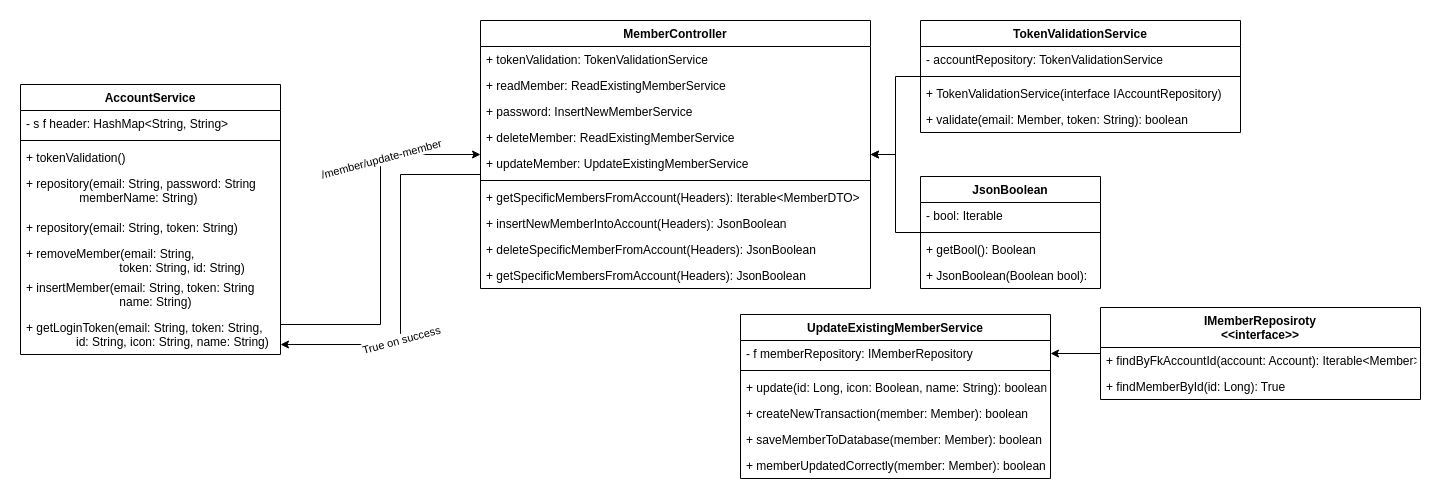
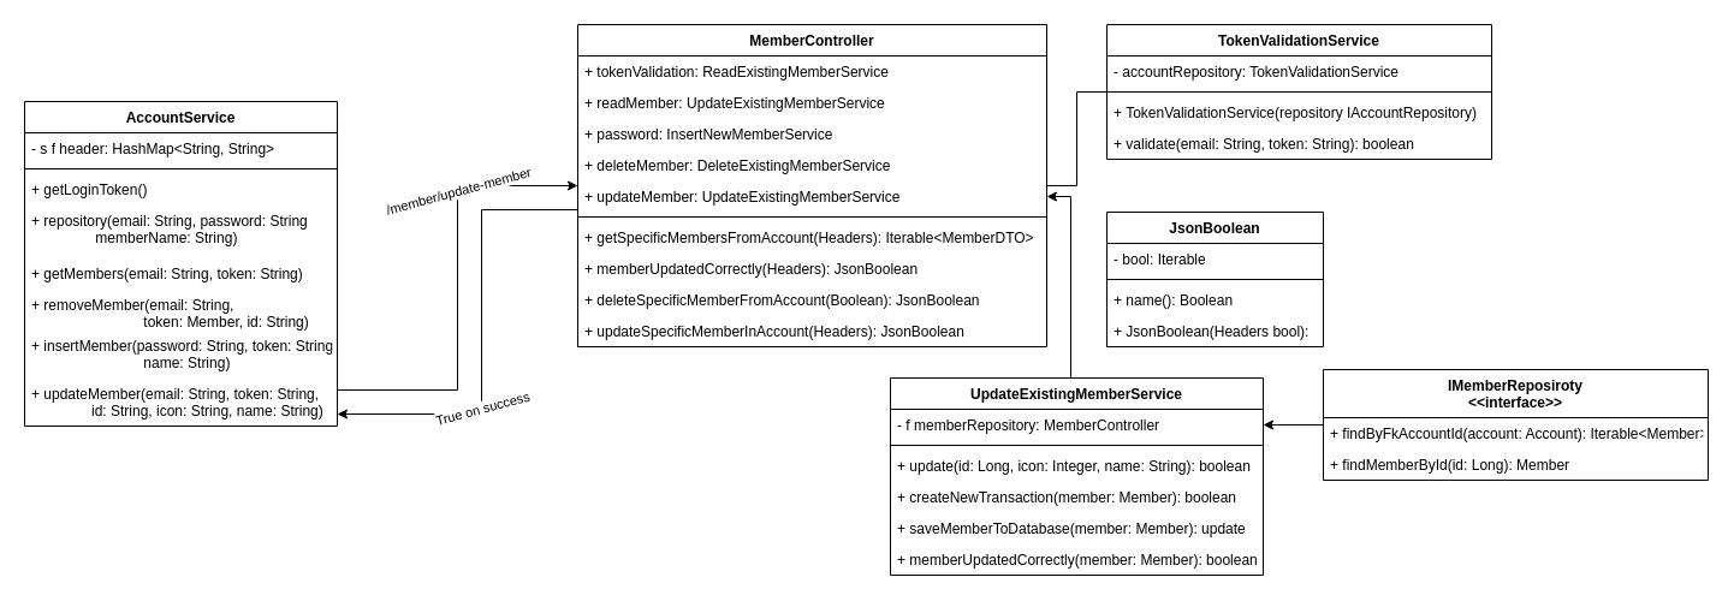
- <mxCell id="12" value="+ tokenValidation: TokenValidationService " style="text;strokeColor=none;fillColor=none;align=left;verticalAlign=top;spacingLeft=4;spacingRight=4;overflow=hidden;rotatable=0;points=[[0,0.5],[1,0.5]];portConstraint=eastwest;" vertex="1" parent="11"><mxGeometry y="26" width="390" height="26" as="geometry" /></mxCell>
+ <mxCell id="12" value="+ tokenValidation: ReadExistingMemberService " style="text;strokeColor=none;fillColor=none;align=left;verticalAlign=top;spacingLeft=4;spacingRight=4;overflow=hidden;rotatable=0;points=[[0,0.5],[1,0.5]];portConstraint=eastwest;" vertex="1" parent="11"><mxGeometry y="26" width="390" height="26" as="geometry" /></mxCell>
- <mxCell id="13" value="+ readMember: ReadExistingMemberService " style="text;strokeColor=none;fillColor=none;align=left;verticalAlign=top;spacingLeft=4;spacingRight=4;overflow=hidden;rotatable=0;points=[[0,0.5],[1,0.5]];portConstraint=eastwest;" vertex="1" parent="11"><mxGeometry y="52" width="390" height="26" as="geometry" /></mxCell>
+ <mxCell id="13" value="+ readMember: UpdateExistingMemberService " style="text;strokeColor=none;fillColor=none;align=left;verticalAlign=top;spacingLeft=4;spacingRight=4;overflow=hidden;rotatable=0;points=[[0,0.5],[1,0.5]];portConstraint=eastwest;" vertex="1" parent="11"><mxGeometry y="52" width="390" height="26" as="geometry" /></mxCell>
- <mxCell id="42" value="+ TokenValidationService(interface IAccountRepository)" style="text;strokeColor=none;fillColor=none;align=left;verticalAlign=top;spacingLeft=4;spacingRight=4;overflow=hidden;rotatable=0;points=[[0,0.5],[1,0.5]];portConstraint=eastwest;" vertex="1" parent="39"><mxGeometry y="60" width="320" height="26" as="geometry" /></mxCell>
+ <mxCell id="42" value="+ TokenValidationService(repository IAccountRepository)" style="text;strokeColor=none;fillColor=none;align=left;verticalAlign=top;spacingLeft=4;spacingRight=4;overflow=hidden;rotatable=0;points=[[0,0.5],[1,0.5]];portConstraint=eastwest;" vertex="1" parent="39"><mxGeometry y="60" width="320" height="26" as="geometry" /></mxCell>
- <mxCell id="43" value="+ validate(email: Member, token: String): boolean" style="text;strokeColor=none;fillColor=none;align=left;verticalAlign=top;spacingLeft=4;spacingRight=4;overflow=hidden;rotatable=0;points=[[0,0.5],[1,0.5]];portConstraint=eastwest;" vertex="1" parent="39"><mxGeometry y="86" width="320" height="26" as="geometry" /></mxCell>
+ <mxCell id="43" value="+ validate(email: String, token: String): boolean" style="text;strokeColor=none;fillColor=none;align=left;verticalAlign=top;spacingLeft=4;spacingRight=4;overflow=hidden;rotatable=0;points=[[0,0.5],[1,0.5]];portConstraint=eastwest;" vertex="1" parent="39"><mxGeometry y="86" width="320" height="26" as="geometry" /></mxCell>
- <mxCell id="15" value="+ deleteMember: ReadExistingMemberService " style="text;strokeColor=none;fillColor=none;align=left;verticalAlign=top;spacingLeft=4;spacingRight=4;overflow=hidden;rotatable=0;points=[[0,0.5],[1,0.5]];portConstraint=eastwest;" vertex="1" parent="11"><mxGeometry y="104" width="390" height="26" as="geometry" /></mxCell>
+ <mxCell id="15" value="+ deleteMember: DeleteExistingMemberService " style="text;strokeColor=none;fillColor=none;align=left;verticalAlign=top;spacingLeft=4;spacingRight=4;overflow=hidden;rotatable=0;points=[[0,0.5],[1,0.5]];portConstraint=eastwest;" vertex="1" parent="11"><mxGeometry y="104" width="390" height="26" as="geometry" /></mxCell>
- <mxCell id="38" style="edgeStyle=orthogonalEdgeStyle;rounded=0;orthogonalLoop=1;jettySize=auto;html=1;" edge="1" parent="1" source="39" target="11"><mxGeometry relative="1" as="geometry" /></mxCell>
+ <mxCell id="38" style="edgeStyle=orthogonalEdgeStyle;rounded=0;orthogonalLoop=1;jettySize=auto;html=1;endArrow=none;" edge="1" parent="1" source="39" target="11"><mxGeometry relative="1" as="geometry" /></mxCell>
- <mxCell id="5" value="+ tokenValidation()" style="text;strokeColor=none;fillColor=none;align=left;verticalAlign=top;spacingLeft=4;spacingRight=4;overflow=hidden;rotatable=0;points=[[0,0.5],[1,0.5]];portConstraint=eastwest;" vertex="1" parent="2"><mxGeometry y="60" width="260" height="26" as="geometry" /></mxCell>
+ <mxCell id="5" value="+ getLoginToken()" style="text;strokeColor=none;fillColor=none;align=left;verticalAlign=top;spacingLeft=4;spacingRight=4;overflow=hidden;rotatable=0;points=[[0,0.5],[1,0.5]];portConstraint=eastwest;" vertex="1" parent="2"><mxGeometry y="60" width="260" height="26" as="geometry" /></mxCell>
- <mxCell id="24" style="edgeStyle=orthogonalEdgeStyle;rounded=0;orthogonalLoop=1;jettySize=auto;html=1;" edge="1" parent="1" source="25" target="11"><mxGeometry relative="1" as="geometry" /></mxCell>
- <mxCell id="19" value="+ insertNewMemberIntoAccount(Headers): JsonBoolean" style="text;strokeColor=none;fillColor=none;align=left;verticalAlign=top;spacingLeft=4;spacingRight=4;overflow=hidden;rotatable=0;points=[[0,0.5],[1,0.5]];portConstraint=eastwest;" vertex="1" parent="11"><mxGeometry y="190" width="390" height="26" as="geometry" /></mxCell>
+ <mxCell id="19" value="+ memberUpdatedCorrectly(Headers): JsonBoolean" style="text;strokeColor=none;fillColor=none;align=left;verticalAlign=top;spacingLeft=4;spacingRight=4;overflow=hidden;rotatable=0;points=[[0,0.5],[1,0.5]];portConstraint=eastwest;" vertex="1" parent="11"><mxGeometry y="190" width="390" height="26" as="geometry" /></mxCell>
- <mxCell id="7" value="+ repository(email: String, token: String)" style="text;strokeColor=none;fillColor=none;align=left;verticalAlign=top;spacingLeft=4;spacingRight=4;overflow=hidden;rotatable=0;points=[[0,0.5],[1,0.5]];portConstraint=eastwest;" vertex="1" parent="2"><mxGeometry y="130" width="260" height="26" as="geometry" /></mxCell>
+ <mxCell id="7" value="+ getMembers(email: String, token: String)" style="text;strokeColor=none;fillColor=none;align=left;verticalAlign=top;spacingLeft=4;spacingRight=4;overflow=hidden;rotatable=0;points=[[0,0.5],[1,0.5]];portConstraint=eastwest;" vertex="1" parent="2"><mxGeometry y="130" width="260" height="26" as="geometry" /></mxCell>
+ <mxCell id="30" style="edgeStyle=orthogonalEdgeStyle;rounded=0;orthogonalLoop=1;jettySize=auto;html=1;" edge="1" parent="1" source="31" target="16"><mxGeometry relative="1" as="geometry"><Array as="points"><mxPoint x="890" y="163" /></Array></mxGeometry></mxCell>
- <mxCell id="20" value="+ deleteSpecificMemberFromAccount(Headers): JsonBoolean" style="text;strokeColor=none;fillColor=none;align=left;verticalAlign=top;spacingLeft=4;spacingRight=4;overflow=hidden;rotatable=0;points=[[0,0.5],[1,0.5]];portConstraint=eastwest;" vertex="1" parent="11"><mxGeometry y="216" width="390" height="26" as="geometry" /></mxCell>
+ <mxCell id="20" value="+ deleteSpecificMemberFromAccount(Boolean): JsonBoolean" style="text;strokeColor=none;fillColor=none;align=left;verticalAlign=top;spacingLeft=4;spacingRight=4;overflow=hidden;rotatable=0;points=[[0,0.5],[1,0.5]];portConstraint=eastwest;" vertex="1" parent="11"><mxGeometry y="216" width="390" height="26" as="geometry" /></mxCell>
- <mxCell id="28" value="+ getBool(): Boolean" style="text;strokeColor=none;fillColor=none;align=left;verticalAlign=top;spacingLeft=4;spacingRight=4;overflow=hidden;rotatable=0;points=[[0,0.5],[1,0.5]];portConstraint=eastwest;" vertex="1" parent="25"><mxGeometry y="60" width="180" height="26" as="geometry" /></mxCell>
+ <mxCell id="28" value="+ name(): Boolean" style="text;strokeColor=none;fillColor=none;align=left;verticalAlign=top;spacingLeft=4;spacingRight=4;overflow=hidden;rotatable=0;points=[[0,0.5],[1,0.5]];portConstraint=eastwest;" vertex="1" parent="25"><mxGeometry y="60" width="180" height="26" as="geometry" /></mxCell>
- <mxCell id="8" value="+ removeMember(email: String, &#10;                            token: String, id: String)" style="text;strokeColor=none;fillColor=none;align=left;verticalAlign=top;spacingLeft=4;spacingRight=4;overflow=hidden;rotatable=0;points=[[0,0.5],[1,0.5]];portConstraint=eastwest;" vertex="1" parent="2"><mxGeometry y="156" width="260" height="34" as="geometry" /></mxCell>
+ <mxCell id="8" value="+ removeMember(email: String, &#10;                            token: Member, id: String)" style="text;strokeColor=none;fillColor=none;align=left;verticalAlign=top;spacingLeft=4;spacingRight=4;overflow=hidden;rotatable=0;points=[[0,0.5],[1,0.5]];portConstraint=eastwest;" vertex="1" parent="2"><mxGeometry y="156" width="260" height="34" as="geometry" /></mxCell>
- <mxCell id="21" value="+ getSpecificMembersFromAccount(Headers): JsonBoolean" style="text;strokeColor=none;fillColor=none;align=left;verticalAlign=top;spacingLeft=4;spacingRight=4;overflow=hidden;rotatable=0;points=[[0,0.5],[1,0.5]];portConstraint=eastwest;" vertex="1" parent="11"><mxGeometry y="242" width="390" height="26" as="geometry" /></mxCell>
+ <mxCell id="21" value="+ updateSpecificMemberInAccount(Headers): JsonBoolean" style="text;strokeColor=none;fillColor=none;align=left;verticalAlign=top;spacingLeft=4;spacingRight=4;overflow=hidden;rotatable=0;points=[[0,0.5],[1,0.5]];portConstraint=eastwest;" vertex="1" parent="11"><mxGeometry y="242" width="390" height="26" as="geometry" /></mxCell>
- <mxCell id="29" value="+ JsonBoolean(Boolean bool):" style="text;strokeColor=none;fillColor=none;align=left;verticalAlign=top;spacingLeft=4;spacingRight=4;overflow=hidden;rotatable=0;points=[[0,0.5],[1,0.5]];portConstraint=eastwest;" vertex="1" parent="25"><mxGeometry y="86" width="180" height="26" as="geometry" /></mxCell>
+ <mxCell id="29" value="+ JsonBoolean(Headers bool):" style="text;strokeColor=none;fillColor=none;align=left;verticalAlign=top;spacingLeft=4;spacingRight=4;overflow=hidden;rotatable=0;points=[[0,0.5],[1,0.5]];portConstraint=eastwest;" vertex="1" parent="25"><mxGeometry y="86" width="180" height="26" as="geometry" /></mxCell>
- <mxCell id="9" value="+ insertMember(email: String, token: String&#10;                            name: String)" style="text;strokeColor=none;fillColor=none;align=left;verticalAlign=top;spacingLeft=4;spacingRight=4;overflow=hidden;rotatable=0;points=[[0,0.5],[1,0.5]];portConstraint=eastwest;" vertex="1" parent="2"><mxGeometry y="190" width="260" height="40" as="geometry" /></mxCell>
+ <mxCell id="9" value="+ insertMember(password: String, token: String&#10;                            name: String)" style="text;strokeColor=none;fillColor=none;align=left;verticalAlign=top;spacingLeft=4;spacingRight=4;overflow=hidden;rotatable=0;points=[[0,0.5],[1,0.5]];portConstraint=eastwest;" vertex="1" parent="2"><mxGeometry y="190" width="260" height="40" as="geometry" /></mxCell>
- <mxCell id="10" value="+ getLoginToken(email: String, token: String,&#10;               id: String, icon: String, name: String)" style="text;strokeColor=none;fillColor=none;align=left;verticalAlign=top;spacingLeft=4;spacingRight=4;overflow=hidden;rotatable=0;points=[[0,0.5],[1,0.5]];portConstraint=eastwest;" vertex="1" parent="2"><mxGeometry y="230" width="260" height="40" as="geometry" /></mxCell>
+ <mxCell id="10" value="+ updateMember(email: String, token: String,&#10;               id: String, icon: String, name: String)" style="text;strokeColor=none;fillColor=none;align=left;verticalAlign=top;spacingLeft=4;spacingRight=4;overflow=hidden;rotatable=0;points=[[0,0.5],[1,0.5]];portConstraint=eastwest;" vertex="1" parent="2"><mxGeometry y="230" width="260" height="40" as="geometry" /></mxCell>
- <mxCell id="32" value="- f memberRepository: IMemberRepository" style="text;strokeColor=none;fillColor=none;align=left;verticalAlign=top;spacingLeft=4;spacingRight=4;overflow=hidden;rotatable=0;points=[[0,0.5],[1,0.5]];portConstraint=eastwest;" vertex="1" parent="31"><mxGeometry y="26" width="310" height="26" as="geometry" /></mxCell>
+ <mxCell id="32" value="- f memberRepository: MemberController" style="text;strokeColor=none;fillColor=none;align=left;verticalAlign=top;spacingLeft=4;spacingRight=4;overflow=hidden;rotatable=0;points=[[0,0.5],[1,0.5]];portConstraint=eastwest;" vertex="1" parent="31"><mxGeometry y="26" width="310" height="26" as="geometry" /></mxCell>
- <mxCell id="47" value="+ findMemberById(id: Long): True" style="text;strokeColor=none;fillColor=none;align=left;verticalAlign=top;spacingLeft=4;spacingRight=4;overflow=hidden;rotatable=0;points=[[0,0.5],[1,0.5]];portConstraint=eastwest;" vertex="1" parent="45"><mxGeometry y="66" width="320" height="26" as="geometry" /></mxCell>
+ <mxCell id="47" value="+ findMemberById(id: Long): Member" style="text;strokeColor=none;fillColor=none;align=left;verticalAlign=top;spacingLeft=4;spacingRight=4;overflow=hidden;rotatable=0;points=[[0,0.5],[1,0.5]];portConstraint=eastwest;" vertex="1" parent="45"><mxGeometry y="66" width="320" height="26" as="geometry" /></mxCell>
- <mxCell id="34" value="+ update(id: Long, icon: Boolean, name: String): boolean" style="text;strokeColor=none;fillColor=none;align=left;verticalAlign=top;spacingLeft=4;spacingRight=4;overflow=hidden;rotatable=0;points=[[0,0.5],[1,0.5]];portConstraint=eastwest;" vertex="1" parent="31"><mxGeometry y="60" width="310" height="26" as="geometry" /></mxCell>
+ <mxCell id="34" value="+ update(id: Long, icon: Integer, name: String): boolean" style="text;strokeColor=none;fillColor=none;align=left;verticalAlign=top;spacingLeft=4;spacingRight=4;overflow=hidden;rotatable=0;points=[[0,0.5],[1,0.5]];portConstraint=eastwest;" vertex="1" parent="31"><mxGeometry y="60" width="310" height="26" as="geometry" /></mxCell>
- <mxCell id="36" value="+ saveMemberToDatabase(member: Member): boolean" style="text;strokeColor=none;fillColor=none;align=left;verticalAlign=top;spacingLeft=4;spacingRight=4;overflow=hidden;rotatable=0;points=[[0,0.5],[1,0.5]];portConstraint=eastwest;" vertex="1" parent="31"><mxGeometry y="112" width="310" height="26" as="geometry" /></mxCell>
+ <mxCell id="36" value="+ saveMemberToDatabase(member: Member): update" style="text;strokeColor=none;fillColor=none;align=left;verticalAlign=top;spacingLeft=4;spacingRight=4;overflow=hidden;rotatable=0;points=[[0,0.5],[1,0.5]];portConstraint=eastwest;" vertex="1" parent="31"><mxGeometry y="112" width="310" height="26" as="geometry" /></mxCell>
